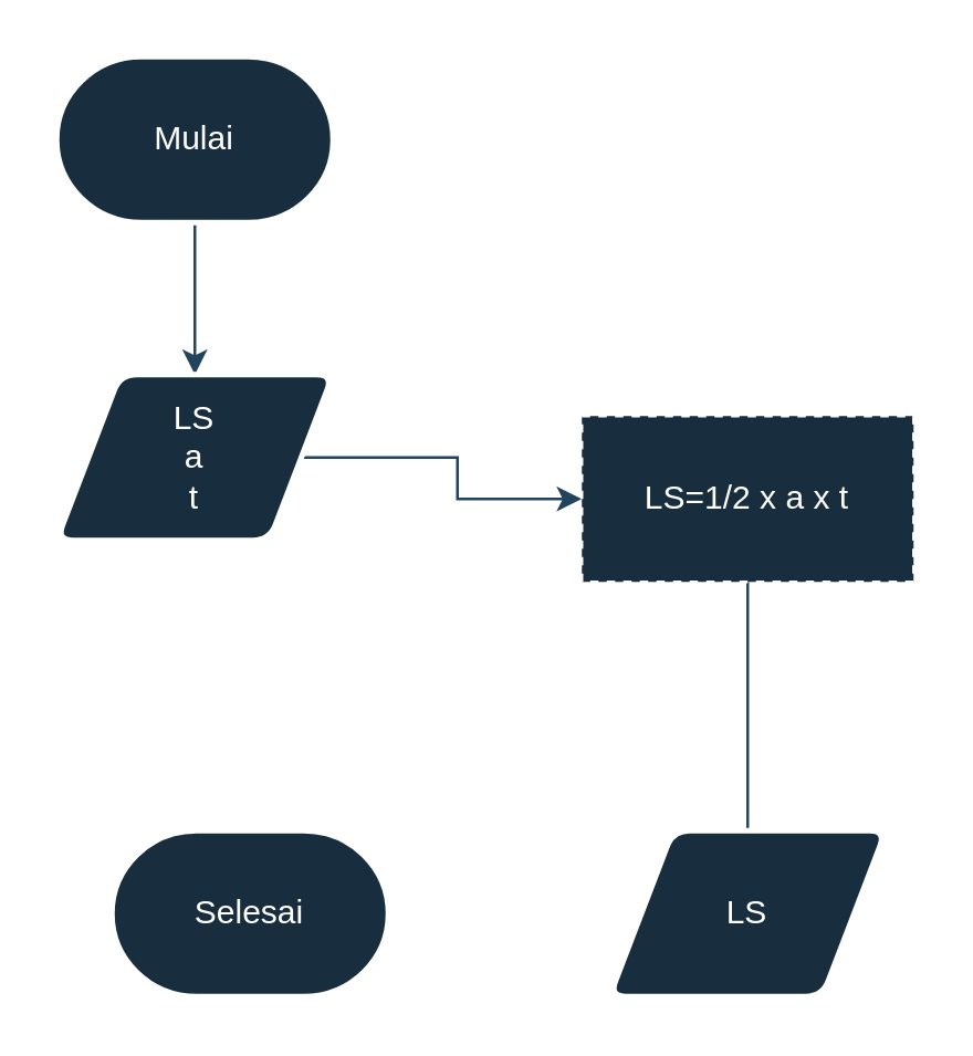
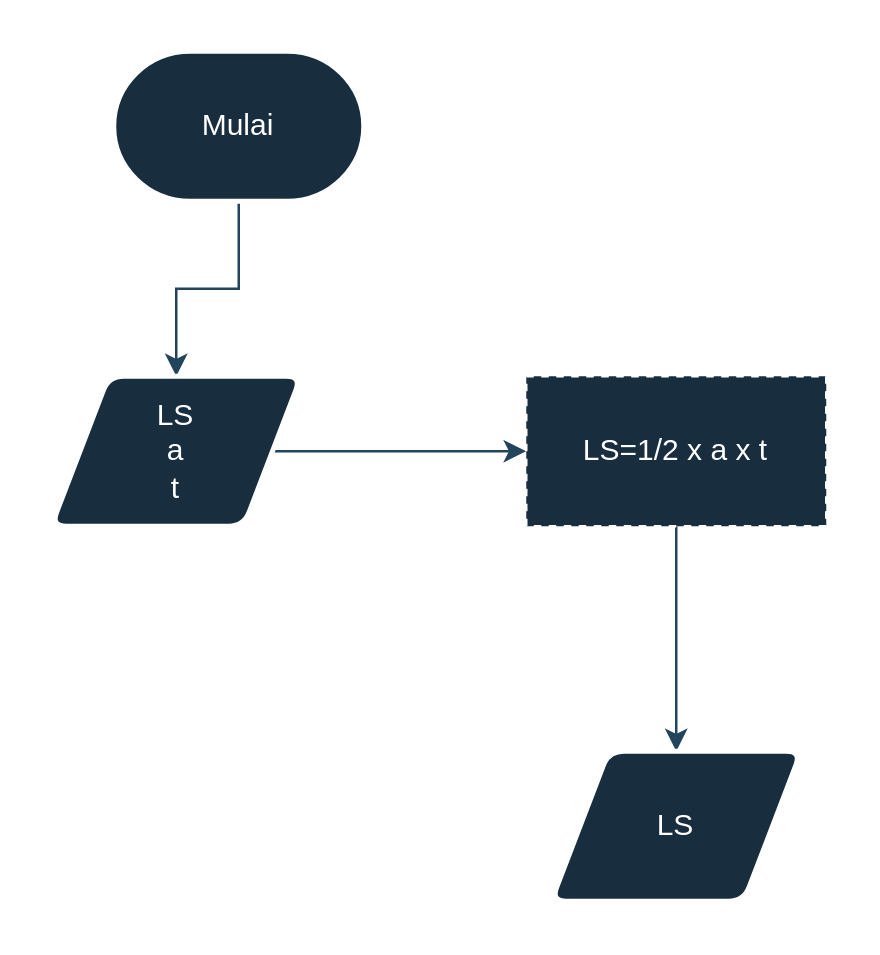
- <mxCell id="3" value="Mulai" style="strokeWidth=2;html=1;shape=mxgraph.flowchart.terminator;whiteSpace=wrap;labelBackgroundColor=none;fillColor=#182E3E;strokeColor=#FFFFFF;fontColor=#FFFFFF;" vertex="1" parent="1"><mxGeometry x="20" y="20" width="100" height="60" as="geometry" /></mxCell>
+ <mxCell id="3" value="Mulai" style="strokeWidth=2;html=1;shape=mxgraph.flowchart.terminator;whiteSpace=wrap;labelBackgroundColor=none;fillColor=#182E3E;strokeColor=#FFFFFF;fontColor=#FFFFFF;" vertex="1" parent="1"><mxGeometry x="45" y="20" width="100" height="60" as="geometry" /></mxCell>
- <mxCell id="5" value="&lt;div&gt;LS&lt;/div&gt;&lt;div&gt;a&lt;/div&gt;&lt;div&gt;t&lt;br&gt;&lt;/div&gt;" style="shape=parallelogram;html=1;strokeWidth=2;perimeter=parallelogramPerimeter;whiteSpace=wrap;rounded=1;arcSize=12;size=0.23;labelBackgroundColor=none;fillColor=#182E3E;strokeColor=#FFFFFF;fontColor=#FFFFFF;" vertex="1" parent="1"><mxGeometry x="20" y="135" width="100" height="60" as="geometry" /></mxCell>
+ <mxCell id="5" value="&lt;div&gt;LS&lt;/div&gt;&lt;div&gt;a&lt;/div&gt;&lt;div&gt;t&lt;br&gt;&lt;/div&gt;" style="shape=parallelogram;html=1;strokeWidth=2;perimeter=parallelogramPerimeter;whiteSpace=wrap;rounded=1;arcSize=12;size=0.23;labelBackgroundColor=none;fillColor=#182E3E;strokeColor=#FFFFFF;fontColor=#FFFFFF;" vertex="1" parent="1"><mxGeometry x="20" y="150" width="100" height="60" as="geometry" /></mxCell>
- <mxCell id="6" value="" style="edgeStyle=orthogonalEdgeStyle;rounded=0;orthogonalLoop=1;jettySize=auto;html=1;labelBackgroundColor=none;fontColor=default;strokeColor=#23445D;endArrow=none;" edge="1" parent="1" source="7" target="8"><mxGeometry relative="1" as="geometry" /></mxCell>
+ <mxCell id="6" value="" style="edgeStyle=orthogonalEdgeStyle;rounded=0;orthogonalLoop=1;jettySize=auto;html=1;labelBackgroundColor=none;fontColor=default;strokeColor=#23445D;" edge="1" parent="1" source="7" target="8"><mxGeometry relative="1" as="geometry" /></mxCell>
- <mxCell id="9" value="Selesai" style="strokeWidth=2;html=1;shape=mxgraph.flowchart.terminator;whiteSpace=wrap;labelBackgroundColor=none;fillColor=#182E3E;strokeColor=#FFFFFF;fontColor=#FFFFFF;" vertex="1" parent="1"><mxGeometry x="40" y="300" width="100" height="60" as="geometry" /></mxCell>
